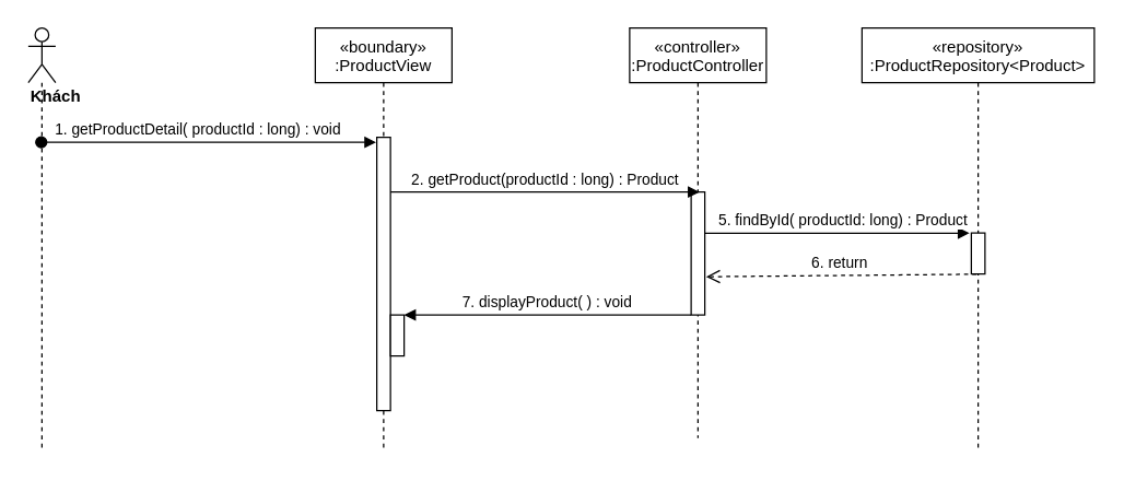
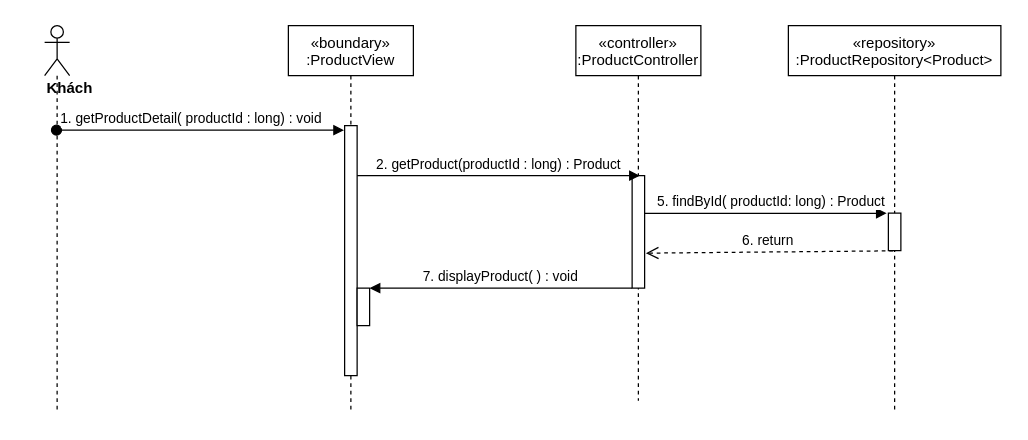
- <mxCell id="7" value="&lt;div&gt;&lt;b&gt;Khách&lt;/b&gt;&lt;/div&gt;" style="shape=umlLifeline;participant=umlActor;perimeter=lifelinePerimeter;whiteSpace=wrap;html=1;container=1;collapsible=0;recursiveResize=0;verticalAlign=top;spacingTop=36;outlineConnect=0;align=left;" parent="1" vertex="1"><mxGeometry x="20" y="20" width="20" height="310" as="geometry" /></mxCell>
+ <mxCell id="7" value="&lt;div&gt;&lt;b&gt;Khách&lt;/b&gt;&lt;/div&gt;" style="shape=umlLifeline;participant=umlActor;perimeter=lifelinePerimeter;whiteSpace=wrap;html=1;container=1;collapsible=0;recursiveResize=0;verticalAlign=top;spacingTop=36;outlineConnect=0;align=left;" parent="1" vertex="1"><mxGeometry x="35" y="20" width="20" height="310" as="geometry" /></mxCell>
